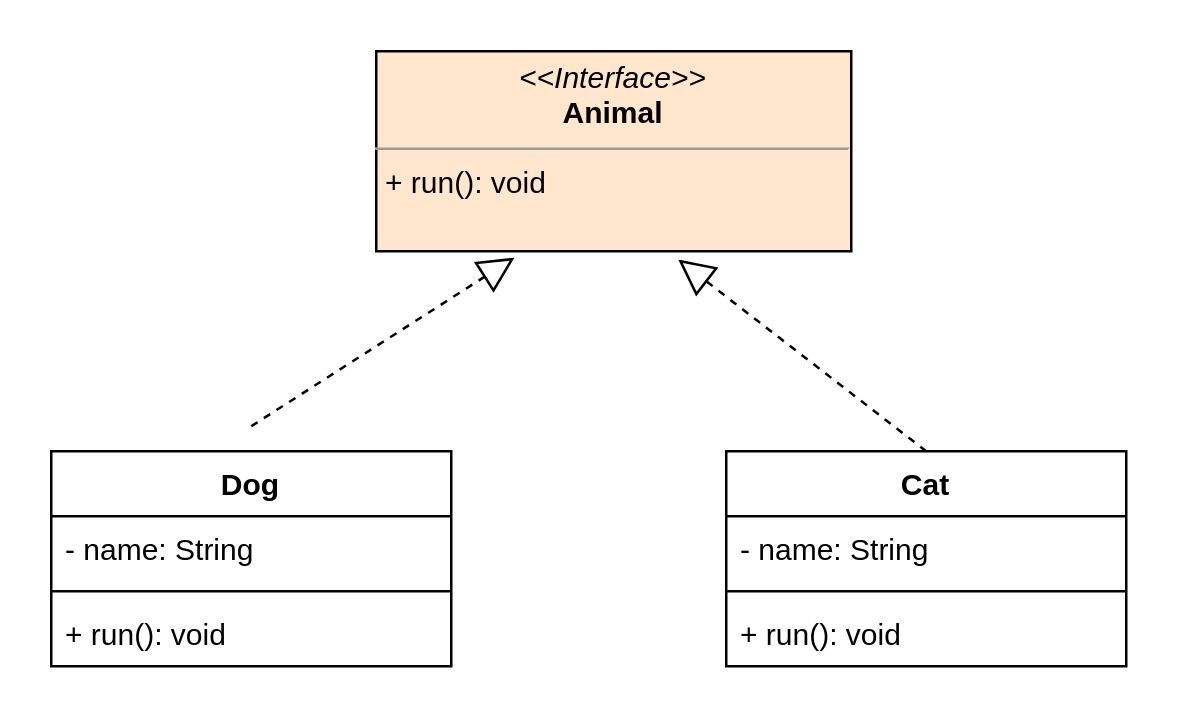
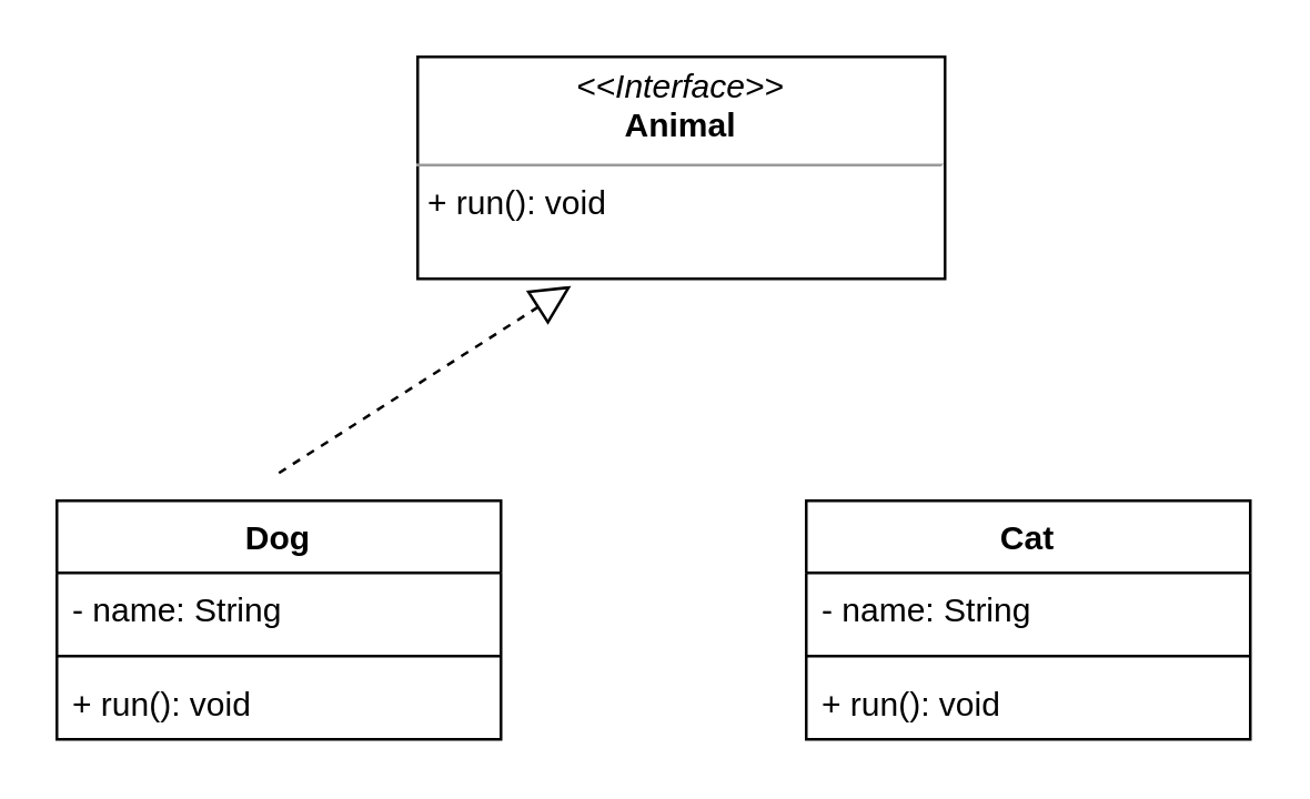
- <mxCell id="2" value="&lt;p style=&quot;margin: 0px ; margin-top: 4px ; text-align: center&quot;&gt;&lt;i&gt;&amp;lt;&amp;lt;Interface&amp;gt;&amp;gt;&lt;/i&gt;&lt;br&gt;&lt;b&gt;Animal&lt;/b&gt;&lt;/p&gt;&lt;hr size=&quot;1&quot;&gt;&lt;p style=&quot;margin: 0px ; margin-left: 4px&quot;&gt;+ run(): void&lt;br&gt;&lt;/p&gt;" style="verticalAlign=top;align=left;overflow=fill;fontSize=12;fontFamily=Helvetica;html=1;fillColor=#ffe6cc;" vertex="1" parent="1"><mxGeometry x="150" y="20" width="190" height="80" as="geometry" /></mxCell>
+ <mxCell id="2" value="&lt;p style=&quot;margin: 0px ; margin-top: 4px ; text-align: center&quot;&gt;&lt;i&gt;&amp;lt;&amp;lt;Interface&amp;gt;&amp;gt;&lt;/i&gt;&lt;br&gt;&lt;b&gt;Animal&lt;/b&gt;&lt;/p&gt;&lt;hr size=&quot;1&quot;&gt;&lt;p style=&quot;margin: 0px ; margin-left: 4px&quot;&gt;+ run(): void&lt;br&gt;&lt;/p&gt;" style="verticalAlign=top;align=left;overflow=fill;fontSize=12;fontFamily=Helvetica;html=1;" vertex="1" parent="1"><mxGeometry x="150" y="20" width="190" height="80" as="geometry" /></mxCell>
- <mxCell id="12" value="" style="endArrow=block;dashed=1;endFill=0;endSize=12;html=1;fontColor=#000000;entryX=0.636;entryY=1.042;entryDx=0;entryDy=0;entryPerimeter=0;exitX=0.5;exitY=0;exitDx=0;exitDy=0;" edge="1" parent="1" source="7" target="2"><mxGeometry width="160" relative="1" as="geometry"><mxPoint x="190" y="360" as="sourcePoint" /><mxPoint x="350" y="360" as="targetPoint" /></mxGeometry></mxCell>
